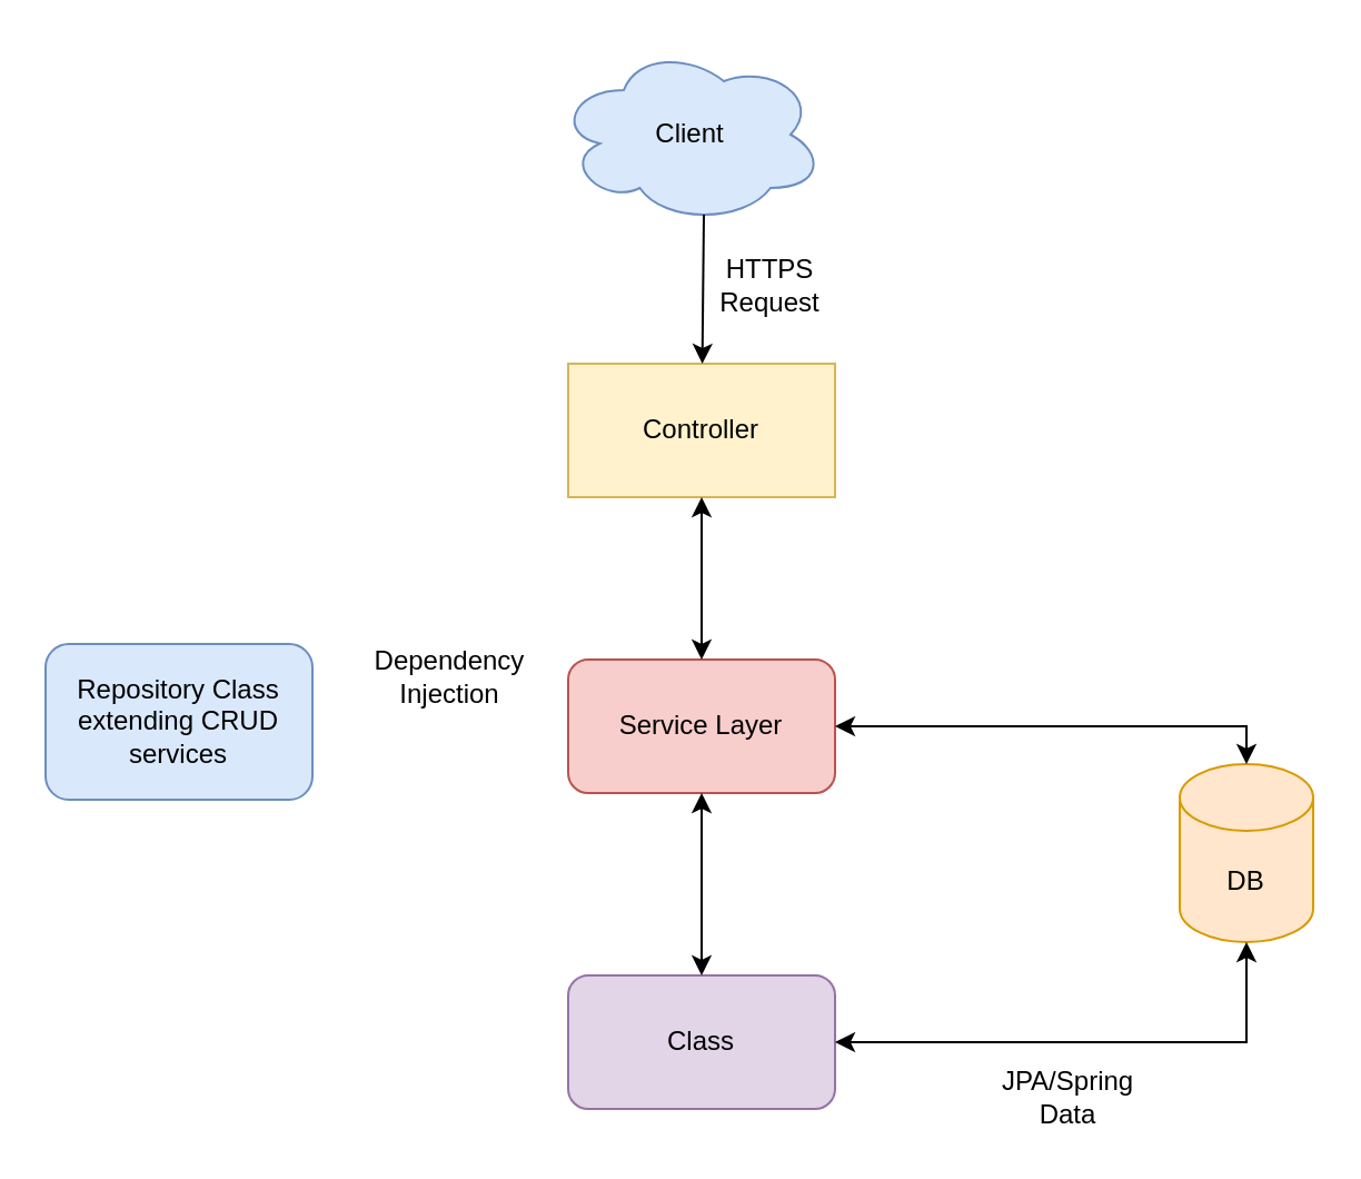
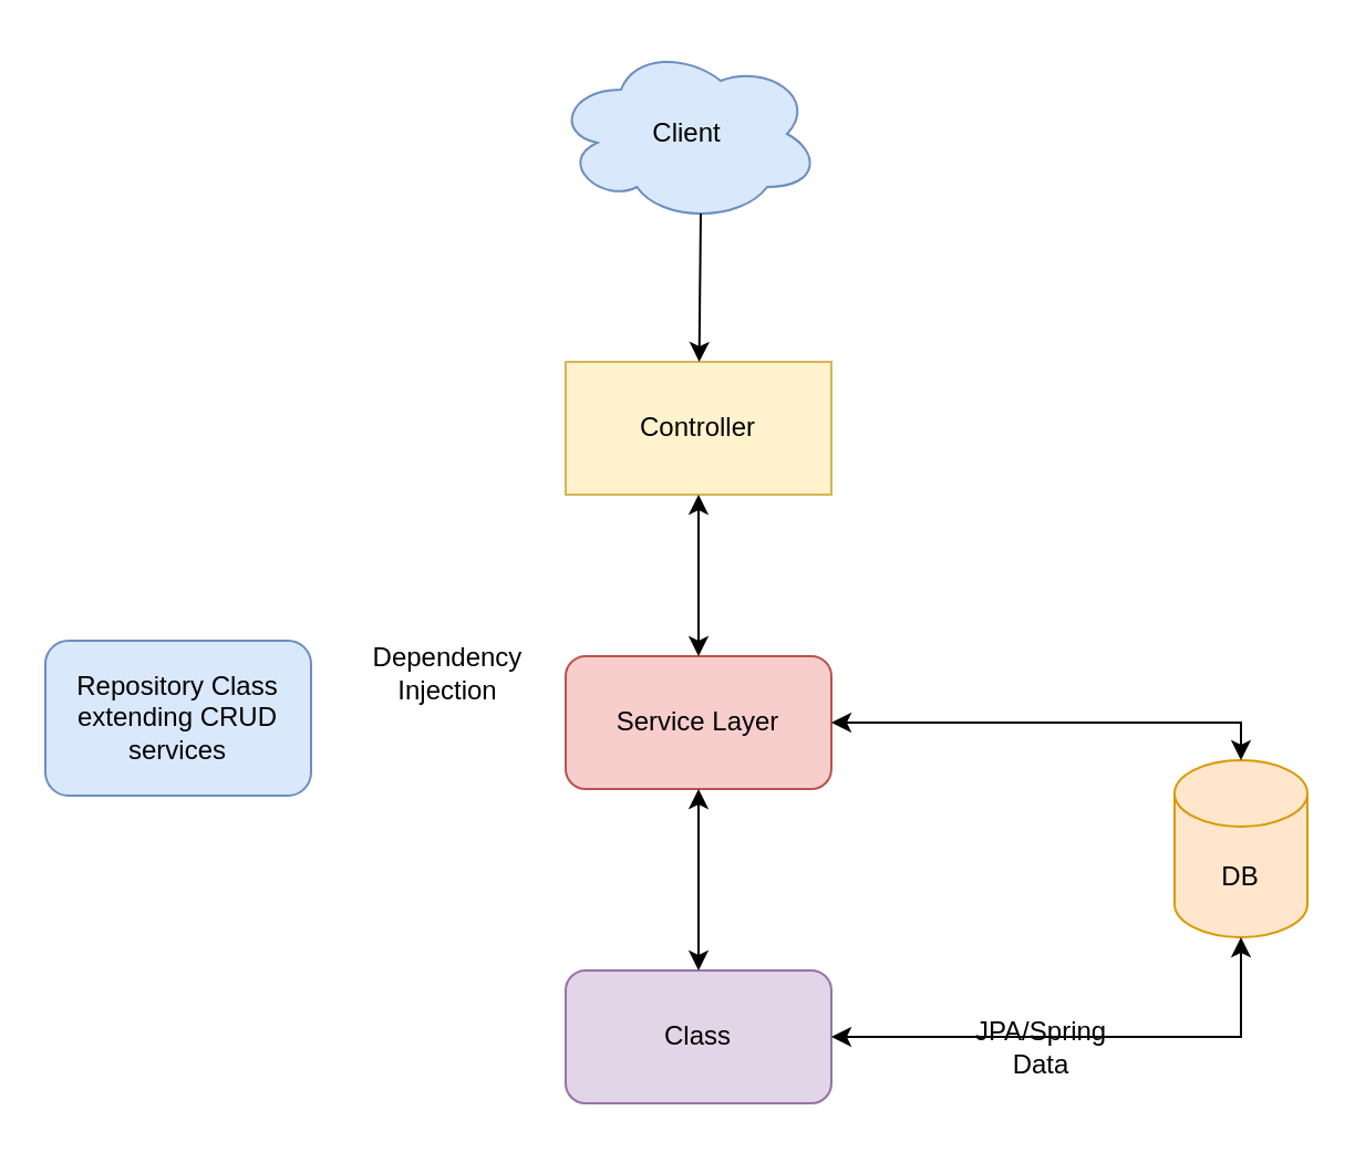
- <mxCell id="14" value="HTTPS Request" style="text;html=1;strokeColor=none;fillColor=none;align=center;verticalAlign=middle;whiteSpace=wrap;rounded=0;" vertex="1" parent="1"><mxGeometry x="316" y="113" width="60" height="30" as="geometry" /></mxCell>
- <mxCell id="15" value="JPA/Spring Data" style="text;html=1;strokeColor=none;fillColor=none;align=center;verticalAlign=middle;whiteSpace=wrap;rounded=0;" vertex="1" parent="1"><mxGeometry x="450" y="478" width="60" height="30" as="geometry" /></mxCell>
+ <mxCell id="15" value="JPA/Spring Data" style="text;html=1;strokeColor=none;fillColor=none;align=center;verticalAlign=middle;whiteSpace=wrap;rounded=0;" vertex="1" parent="1"><mxGeometry x="440" y="458" width="60" height="30" as="geometry" /></mxCell>
